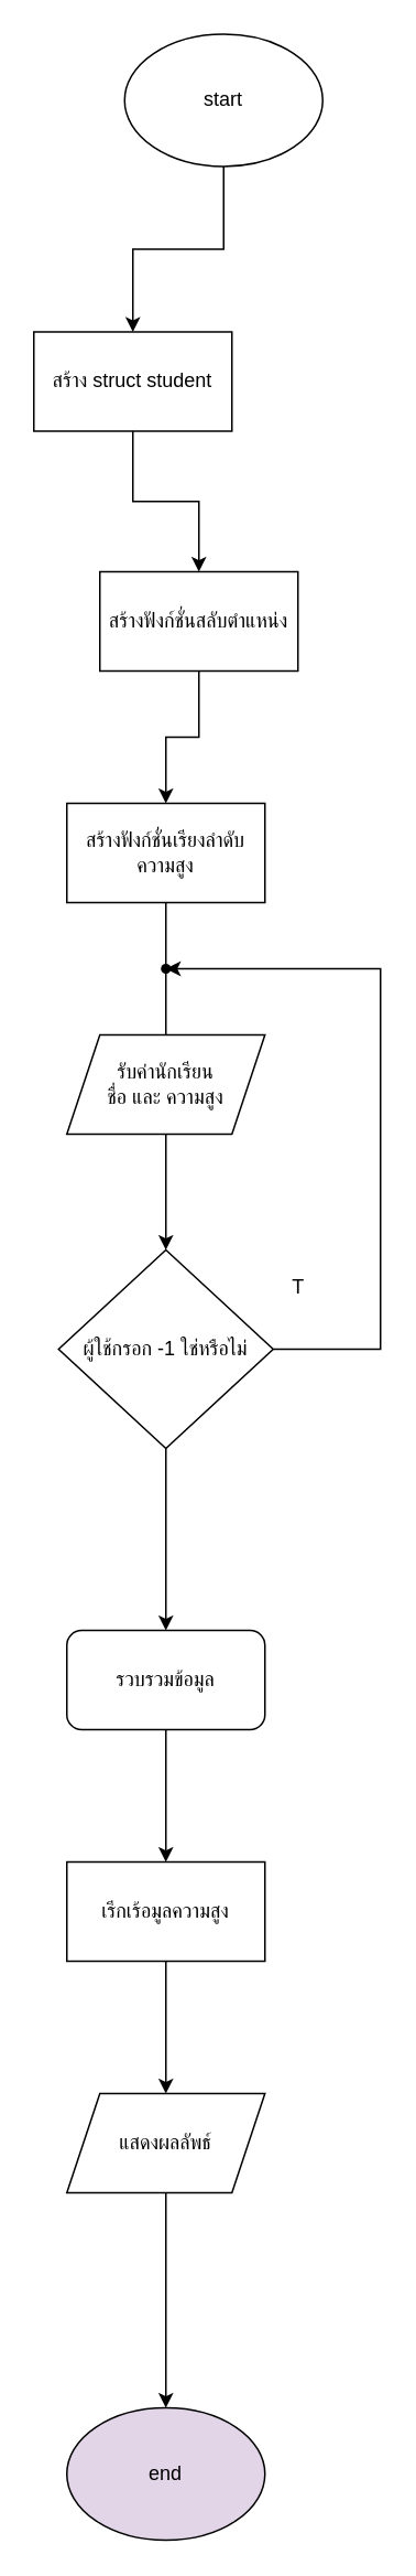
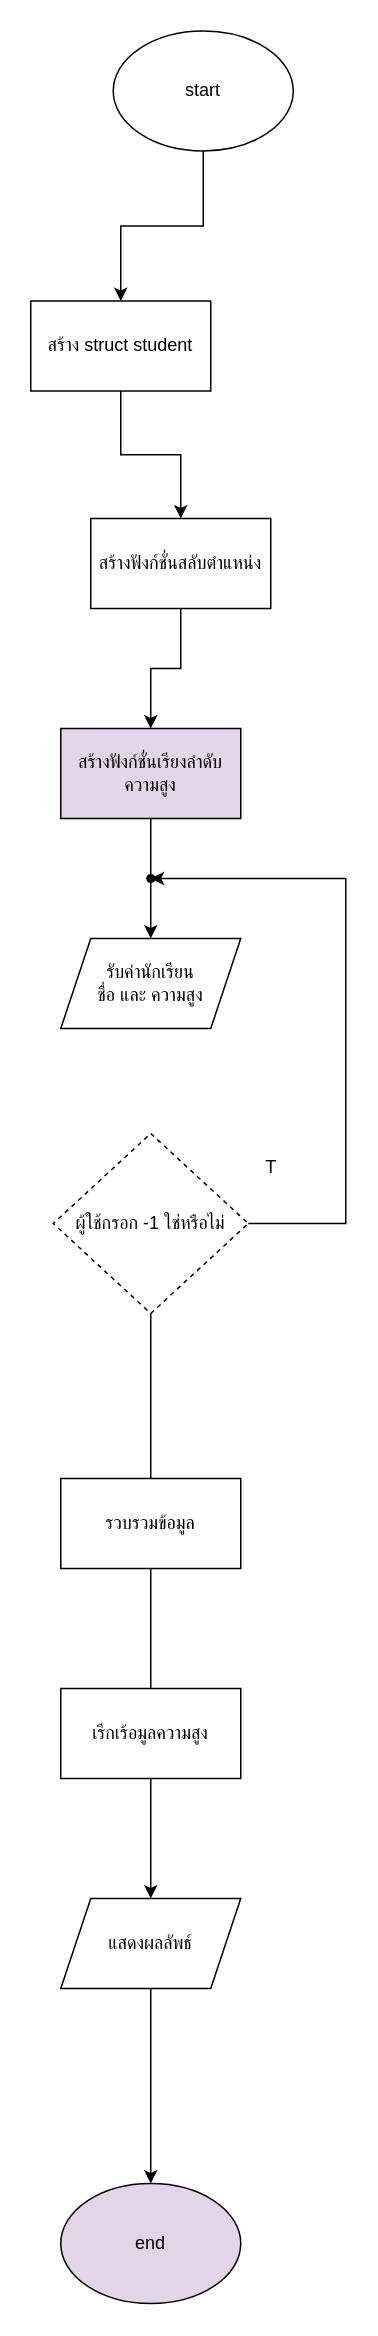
- <mxCell id="9" value="สร้างฟังก์ชั่นเรียงลำดับความสูง" style="whiteSpace=wrap;html=1;" vertex="1" parent="1"><mxGeometry x="40" y="485" width="120" height="60" as="geometry" /></mxCell>
+ <mxCell id="9" value="สร้างฟังก์ชั่นเรียงลำดับความสูง" style="whiteSpace=wrap;html=1;fillColor=#e1d5e7;" vertex="1" parent="1"><mxGeometry x="40" y="485" width="120" height="60" as="geometry" /></mxCell>
- <mxCell id="8" value="" style="edgeStyle=orthogonalEdgeStyle;rounded=0;orthogonalLoop=1;jettySize=auto;html=1;endArrow=none;" edge="1" parent="1" source="9" target="11"><mxGeometry relative="1" as="geometry" /></mxCell>
+ <mxCell id="8" value="" style="edgeStyle=orthogonalEdgeStyle;rounded=0;orthogonalLoop=1;jettySize=auto;html=1;" edge="1" parent="1" source="9" target="11"><mxGeometry relative="1" as="geometry" /></mxCell>
- <mxCell id="10" value="" style="edgeStyle=orthogonalEdgeStyle;rounded=0;orthogonalLoop=1;jettySize=auto;html=1;" edge="1" parent="1" source="11" target="14"><mxGeometry relative="1" as="geometry" /></mxCell>
- <mxCell id="14" value="ผู้ใช้กรอก -1 ใช่หรือไม่" style="rhombus;whiteSpace=wrap;html=1;" vertex="1" parent="1"><mxGeometry x="35" y="755" width="130" height="120" as="geometry" /></mxCell>
+ <mxCell id="14" value="ผู้ใช้กรอก -1 ใช่หรือไม่" style="rhombus;whiteSpace=wrap;html=1;dashed=1;" vertex="1" parent="1"><mxGeometry x="35" y="755" width="130" height="120" as="geometry" /></mxCell>
- <mxCell id="13" value="" style="edgeStyle=orthogonalEdgeStyle;rounded=0;orthogonalLoop=1;jettySize=auto;html=1;" edge="1" parent="1" source="14" target="18"><mxGeometry relative="1" as="geometry" /></mxCell>
+ <mxCell id="13" value="" style="edgeStyle=orthogonalEdgeStyle;rounded=0;orthogonalLoop=1;jettySize=auto;html=1;endArrow=none;" edge="1" parent="1" source="14" target="18"><mxGeometry relative="1" as="geometry" /></mxCell>
- <mxCell id="18" value="รวบรวมข้อมูล" style="whiteSpace=wrap;html=1;rounded=1;" vertex="1" parent="1"><mxGeometry x="40" y="985" width="120" height="60" as="geometry" /></mxCell>
+ <mxCell id="18" value="รวบรวมข้อมูล" style="whiteSpace=wrap;html=1;" vertex="1" parent="1"><mxGeometry x="40" y="985" width="120" height="60" as="geometry" /></mxCell>
- <mxCell id="17" value="" style="edgeStyle=orthogonalEdgeStyle;rounded=0;orthogonalLoop=1;jettySize=auto;html=1;" edge="1" parent="1" source="18" target="20"><mxGeometry relative="1" as="geometry" /></mxCell>
+ <mxCell id="17" value="" style="edgeStyle=orthogonalEdgeStyle;rounded=0;orthogonalLoop=1;jettySize=auto;html=1;endArrow=none;" edge="1" parent="1" source="18" target="20"><mxGeometry relative="1" as="geometry" /></mxCell>
